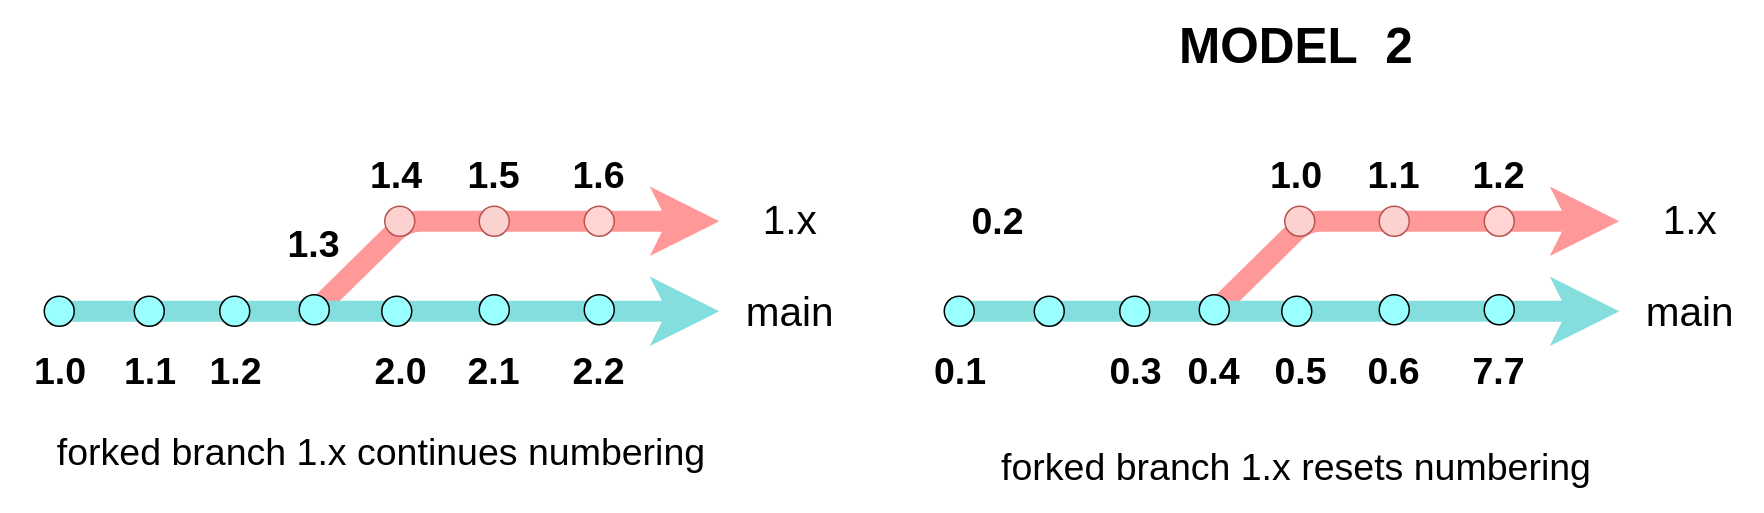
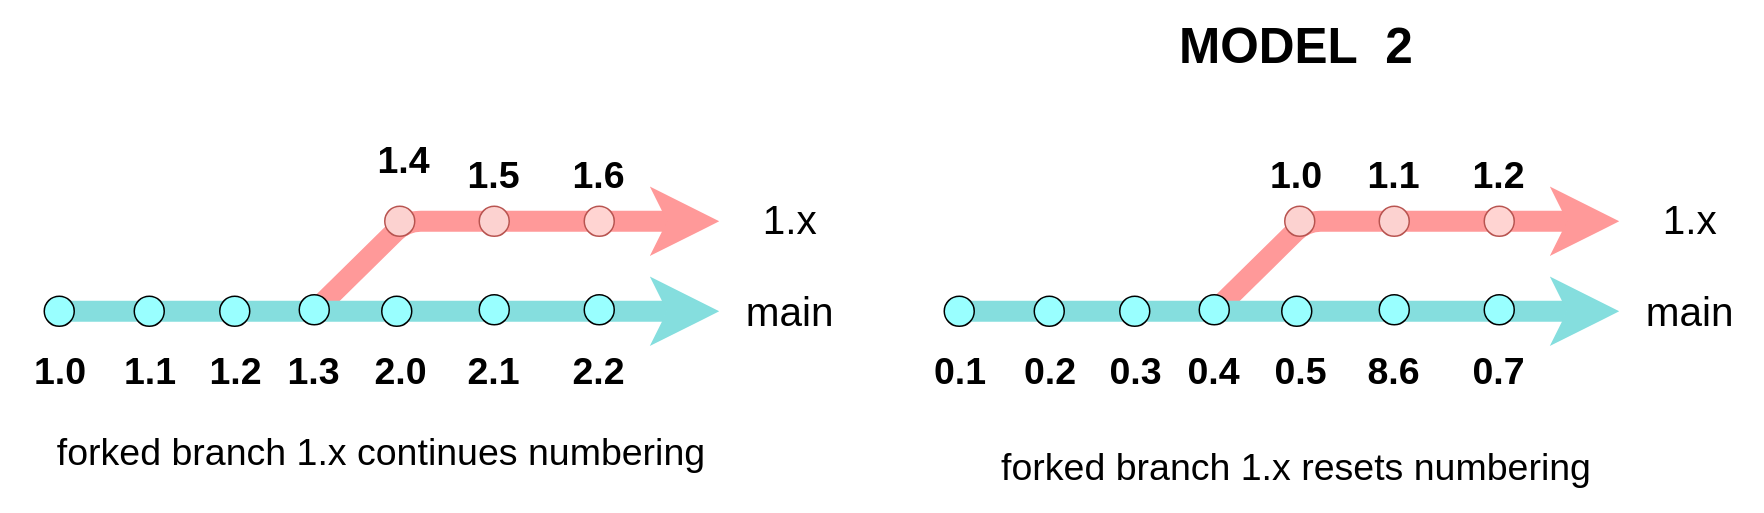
- <mxCell id="16" value="1.4" style="text;html=1;strokeColor=none;fillColor=none;align=center;verticalAlign=middle;whiteSpace=wrap;rounded=0;fontStyle=1;fontFamily=Helvetica;fontSize=25;" parent="2" vertex="1"><mxGeometry x="224" y="85" width="40" height="20" as="geometry" /></mxCell>
+ <mxCell id="16" value="1.4" style="text;html=1;strokeColor=none;fillColor=none;align=center;verticalAlign=middle;whiteSpace=wrap;rounded=0;fontStyle=1;fontFamily=Helvetica;fontSize=25;" parent="2" vertex="1"><mxGeometry x="229" y="75" width="40" height="20" as="geometry" /></mxCell>
- <mxCell id="32" value="0.2" style="text;html=1;strokeColor=none;fillColor=none;align=center;verticalAlign=middle;whiteSpace=wrap;rounded=0;fontStyle=1;fontFamily=Helvetica;fontSize=25;" parent="28" vertex="1"><mxGeometry x="25" y="116" width="40" height="20" as="geometry" /></mxCell>
+ <mxCell id="32" value="0.2" style="text;html=1;strokeColor=none;fillColor=none;align=center;verticalAlign=middle;whiteSpace=wrap;rounded=0;fontStyle=1;fontFamily=Helvetica;fontSize=25;" parent="28" vertex="1"><mxGeometry x="60" y="216" width="40" height="20" as="geometry" /></mxCell>
- <mxCell id="15" value="1.3" style="text;html=1;strokeColor=none;fillColor=none;align=center;verticalAlign=middle;whiteSpace=wrap;rounded=0;fontStyle=1;fontFamily=Helvetica;fontSize=25;" parent="2" vertex="1"><mxGeometry x="169" y="131" width="40" height="20" as="geometry" /></mxCell>
+ <mxCell id="15" value="1.3" style="text;html=1;strokeColor=none;fillColor=none;align=center;verticalAlign=middle;whiteSpace=wrap;rounded=0;fontStyle=1;fontFamily=Helvetica;fontSize=25;" parent="2" vertex="1"><mxGeometry x="169" y="216" width="40" height="20" as="geometry" /></mxCell>
- <mxCell id="46" value="0.6" style="text;html=1;strokeColor=none;fillColor=none;align=center;verticalAlign=middle;whiteSpace=wrap;rounded=0;fontStyle=1;fontFamily=Helvetica;fontSize=25;" parent="28" vertex="1"><mxGeometry x="289" y="216" width="40" height="20" as="geometry" /></mxCell>
+ <mxCell id="46" value="8.6" style="text;html=1;strokeColor=none;fillColor=none;align=center;verticalAlign=middle;whiteSpace=wrap;rounded=0;fontStyle=1;fontFamily=Helvetica;fontSize=25;" parent="28" vertex="1"><mxGeometry x="289" y="216" width="40" height="20" as="geometry" /></mxCell>
- <mxCell id="47" value="7.7" style="text;html=1;strokeColor=none;fillColor=none;align=center;verticalAlign=middle;whiteSpace=wrap;rounded=0;fontStyle=1;fontFamily=Helvetica;fontSize=25;" parent="28" vertex="1"><mxGeometry x="359" y="216" width="40" height="20" as="geometry" /></mxCell>
+ <mxCell id="47" value="0.7" style="text;html=1;strokeColor=none;fillColor=none;align=center;verticalAlign=middle;whiteSpace=wrap;rounded=0;fontStyle=1;fontFamily=Helvetica;fontSize=25;" parent="28" vertex="1"><mxGeometry x="359" y="216" width="40" height="20" as="geometry" /></mxCell>
